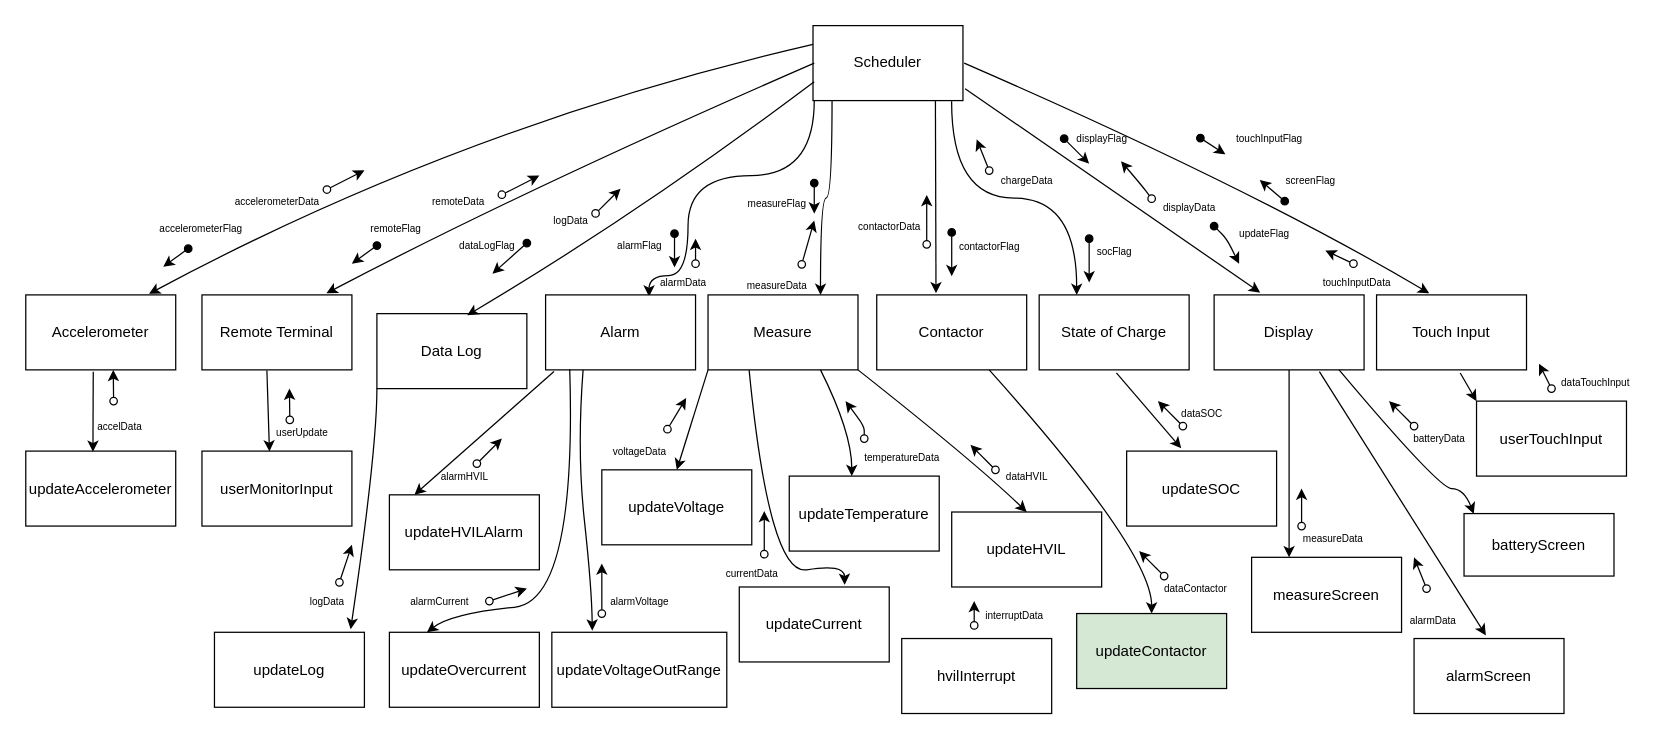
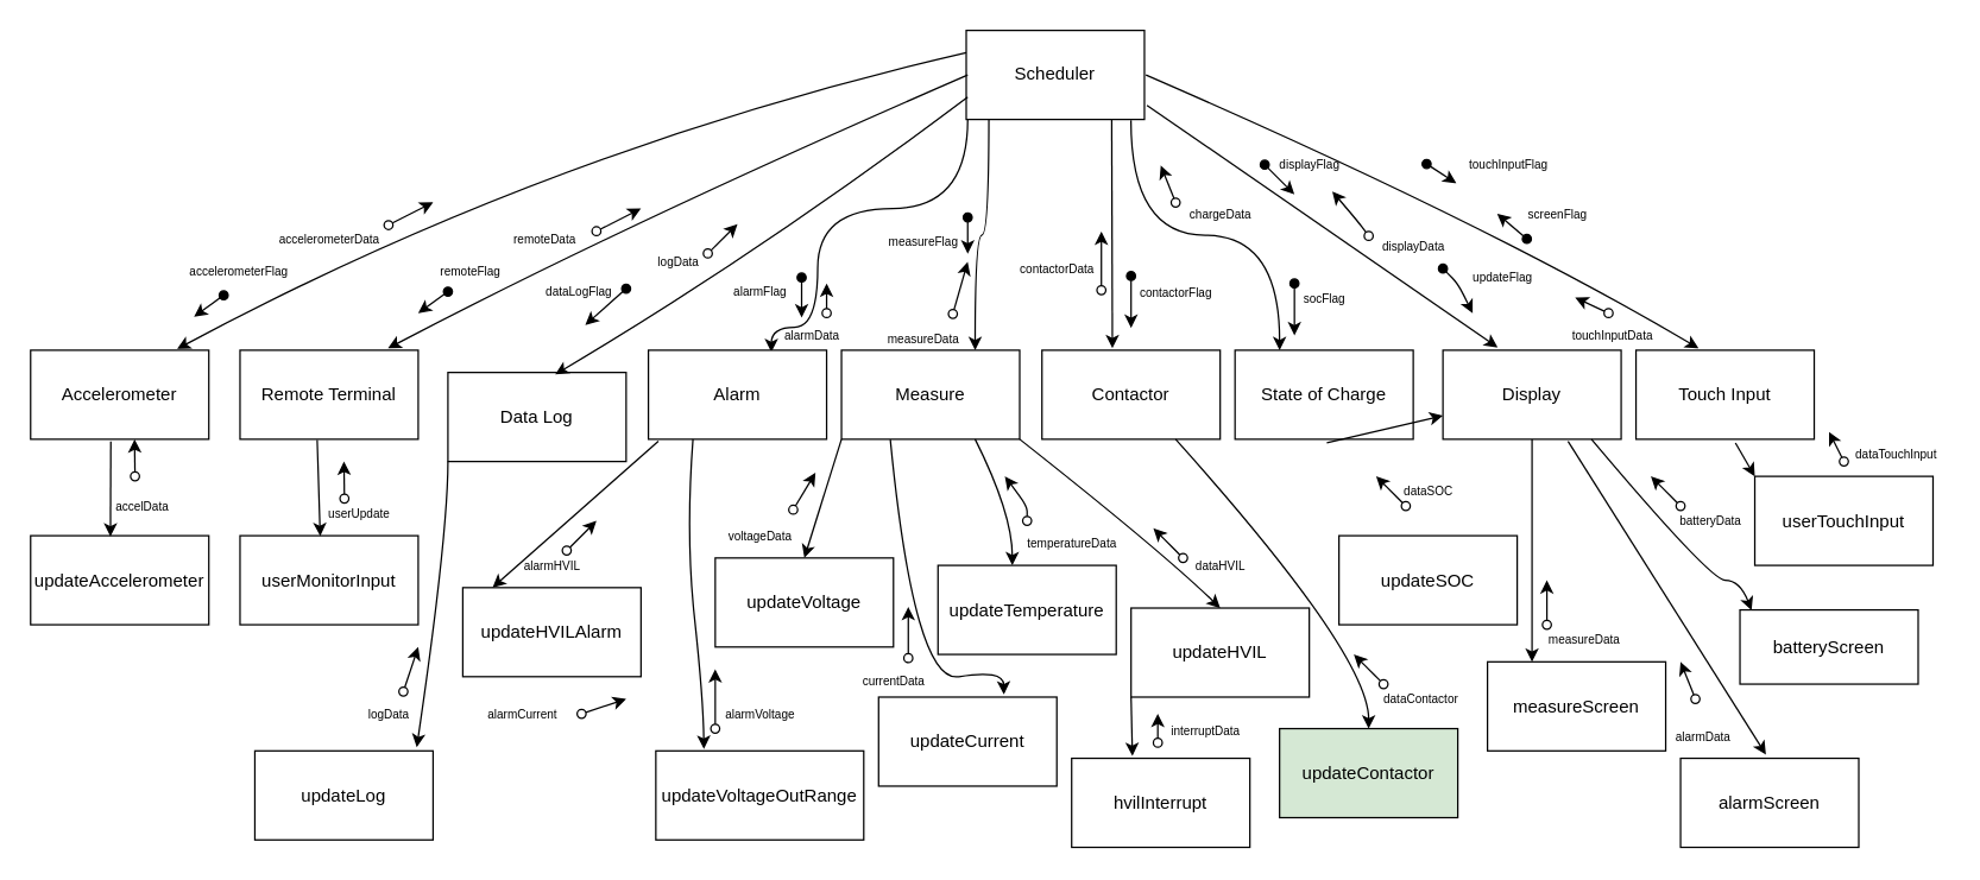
- <mxCell id="100" value="" style="endArrow=classic;html=1;strokeWidth=1;exitX=0.515;exitY=1.04;exitDx=0;exitDy=0;exitPerimeter=0;entryX=0.364;entryY=-0.037;entryDx=0;entryDy=0;entryPerimeter=0;" parent="1" source="10" target="99" edge="1"><mxGeometry width="50" height="50" relative="1" as="geometry"><mxPoint x="921" y="380.5" as="sourcePoint" /><mxPoint x="971" y="330.5" as="targetPoint" /></mxGeometry></mxCell>
+ <mxCell id="100" value="" style="endArrow=classic;html=1;strokeWidth=1;exitX=0.515;exitY=1.04;exitDx=0;exitDy=0;exitPerimeter=0;" parent="1" source="10" target="11" edge="1"><mxGeometry width="50" height="50" relative="1" as="geometry"><mxPoint x="921" y="380.5" as="sourcePoint" /><mxPoint x="971" y="330.5" as="targetPoint" /></mxGeometry></mxCell>
- <mxCell id="29" value="" style="endArrow=classic;html=1;strokeWidth=1;fontSize=8;exitX=0.161;exitY=0.991;exitDx=0;exitDy=0;exitPerimeter=0;entryX=0.25;entryY=0;entryDx=0;entryDy=0;curved=1;" parent="1" source="9" target="26" edge="1"><mxGeometry width="50" height="50" relative="1" as="geometry"><mxPoint x="481" y="505.5" as="sourcePoint" /><mxPoint x="531" y="455.5" as="targetPoint" /><Array as="points"><mxPoint x="461" y="480.5" /><mxPoint x="361" y="490.5" /></Array></mxGeometry></mxCell>
+ <mxCell id="93" value="" style="endArrow=classic;html=1;strokeWidth=1;fontSize=8;exitX=0;exitY=1;exitDx=0;exitDy=0;entryX=0.341;entryY=-0.026;entryDx=0;entryDy=0;entryPerimeter=0;" parent="1" source="15" target="95" edge="1"><mxGeometry width="50" height="50" relative="1" as="geometry"><mxPoint x="835.8" y="455.5" as="sourcePoint" /><mxPoint x="851" y="507.5" as="targetPoint" /></mxGeometry></mxCell>
- <mxCell id="26" value="updateOvercurrent" style="rounded=0;whiteSpace=wrap;html=1;strokeWidth=1;" parent="1" vertex="1"><mxGeometry x="311" y="505.5" width="120" height="60" as="geometry" /></mxCell>
